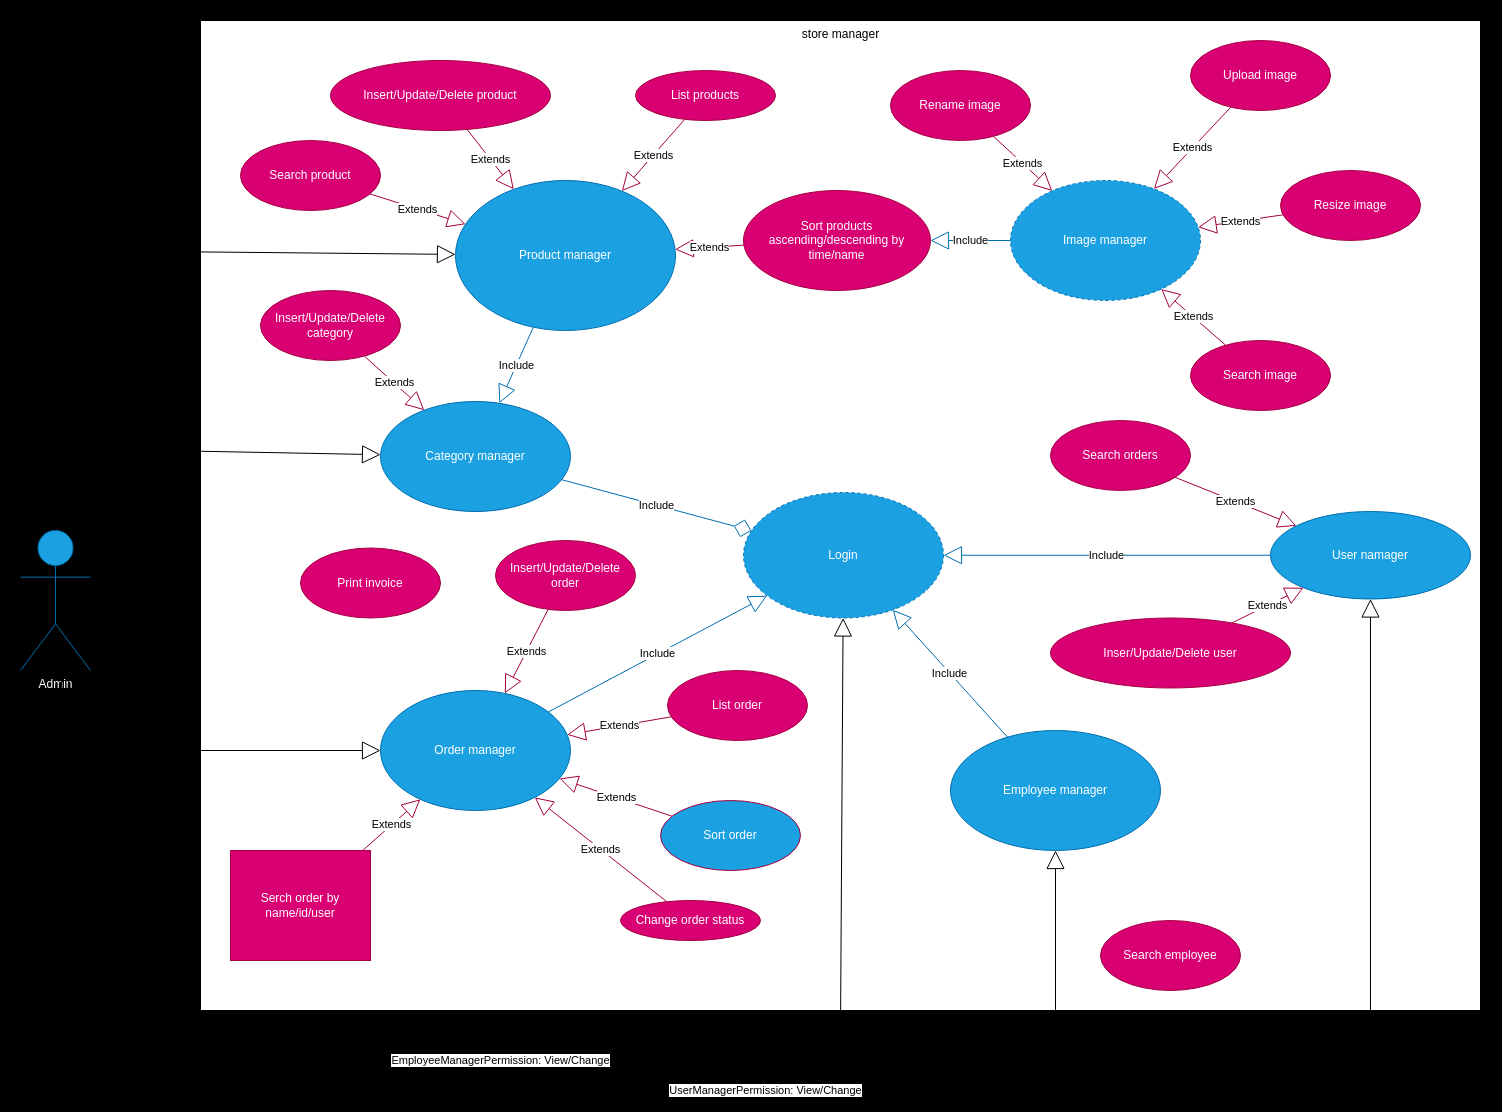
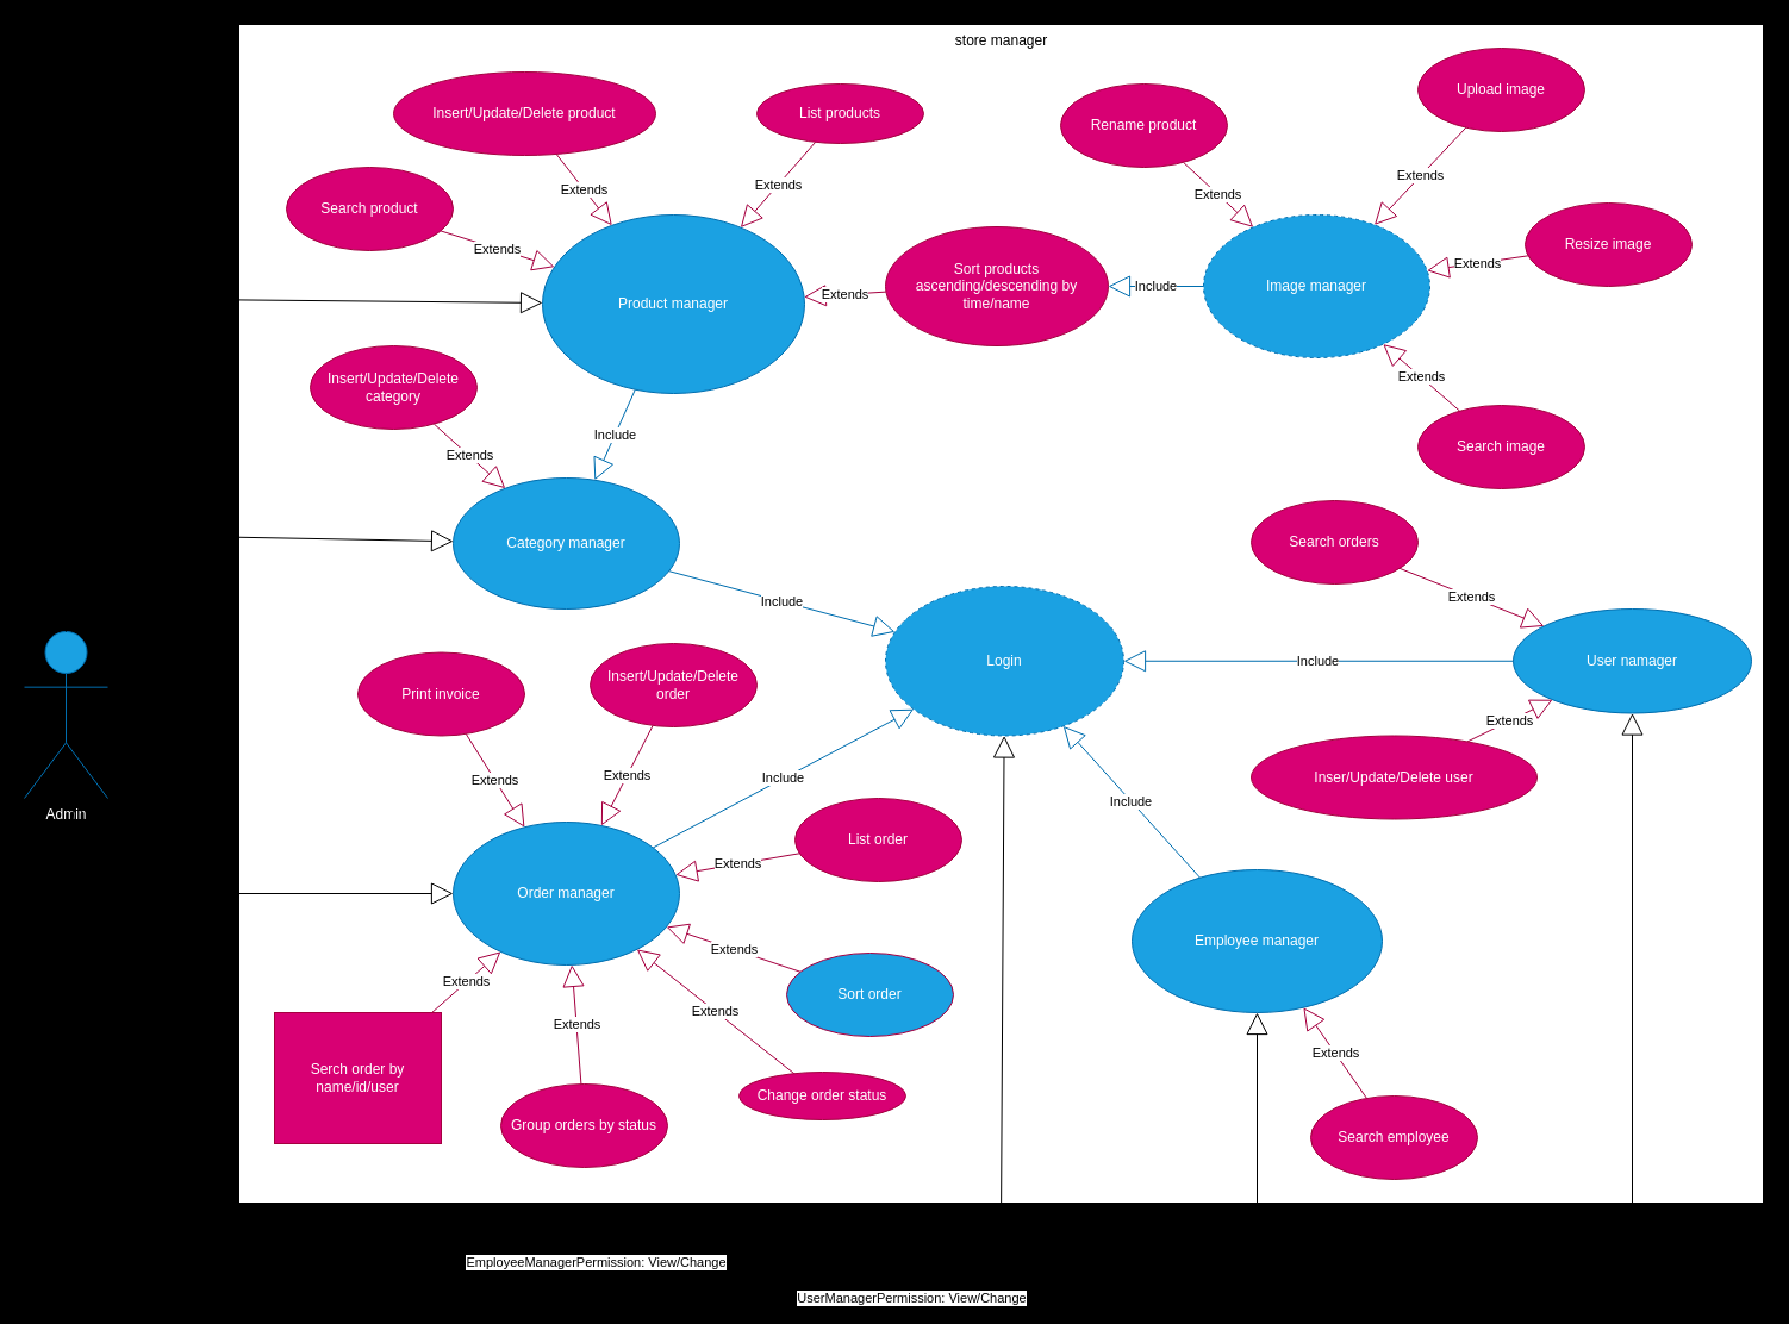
- <mxCell id="34" value="Rename image" style="ellipse;whiteSpace=wrap;html=1;fillColor=#d80073;fontColor=#ffffff;strokeColor=#A50040;" vertex="1" parent="1"><mxGeometry x="890" y="70" width="140" height="70" as="geometry" /></mxCell>
+ <mxCell id="34" value="Rename product" style="ellipse;whiteSpace=wrap;html=1;fillColor=#d80073;fontColor=#ffffff;strokeColor=#A50040;" vertex="1" parent="1"><mxGeometry x="890" y="70" width="140" height="70" as="geometry" /></mxCell>
- <mxCell id="45" value="Include" style="endArrow=diamond;endSize=16;endFill=0;html=1;fillColor=#1ba1e2;strokeColor=#006EAF;" edge="1" parent="1" source="26" target="36"><mxGeometry width="160" relative="1" as="geometry"><mxPoint x="560" y="610" as="sourcePoint" /><mxPoint x="720" y="610" as="targetPoint" /></mxGeometry></mxCell>
+ <mxCell id="45" value="Include" style="endArrow=block;endSize=16;endFill=0;html=1;fillColor=#1ba1e2;strokeColor=#006EAF;" edge="1" parent="1" source="26" target="36"><mxGeometry width="160" relative="1" as="geometry"><mxPoint x="560" y="610" as="sourcePoint" /><mxPoint x="720" y="610" as="targetPoint" /></mxGeometry></mxCell>
+ <mxCell id="30" value="Extends" style="endArrow=block;endSize=16;endFill=0;html=1;fillColor=#d80073;strokeColor=#A50040;" edge="1" parent="1" source="29" target="13"><mxGeometry width="160" relative="1" as="geometry"><mxPoint x="620" y="660" as="sourcePoint" /><mxPoint x="780" y="660" as="targetPoint" /></mxGeometry></mxCell>
+ <mxCell id="23" value="Extends" style="endArrow=block;endSize=16;endFill=0;html=1;fillColor=#d80073;strokeColor=#A50040;" edge="1" parent="1" source="19" target="13"><mxGeometry width="160" relative="1" as="geometry"><mxPoint x="470" y="640" as="sourcePoint" /><mxPoint x="630" y="640" as="targetPoint" /></mxGeometry></mxCell>
+ <mxCell id="50" value="Extends" style="endArrow=block;endSize=16;endFill=0;html=1;fillColor=#d80073;strokeColor=#A50040;" edge="1" parent="1" source="49" target="46"><mxGeometry width="160" relative="1" as="geometry"><mxPoint x="1170" y="800" as="sourcePoint" /><mxPoint x="1330" y="800" as="targetPoint" /></mxGeometry></mxCell>
+ <mxCell id="19" value="Group orders by status" style="ellipse;whiteSpace=wrap;html=1;fillColor=#d80073;fontColor=#ffffff;strokeColor=#A50040;" vertex="1" parent="1"><mxGeometry x="420" y="910" width="140" height="70" as="geometry" /></mxCell>
